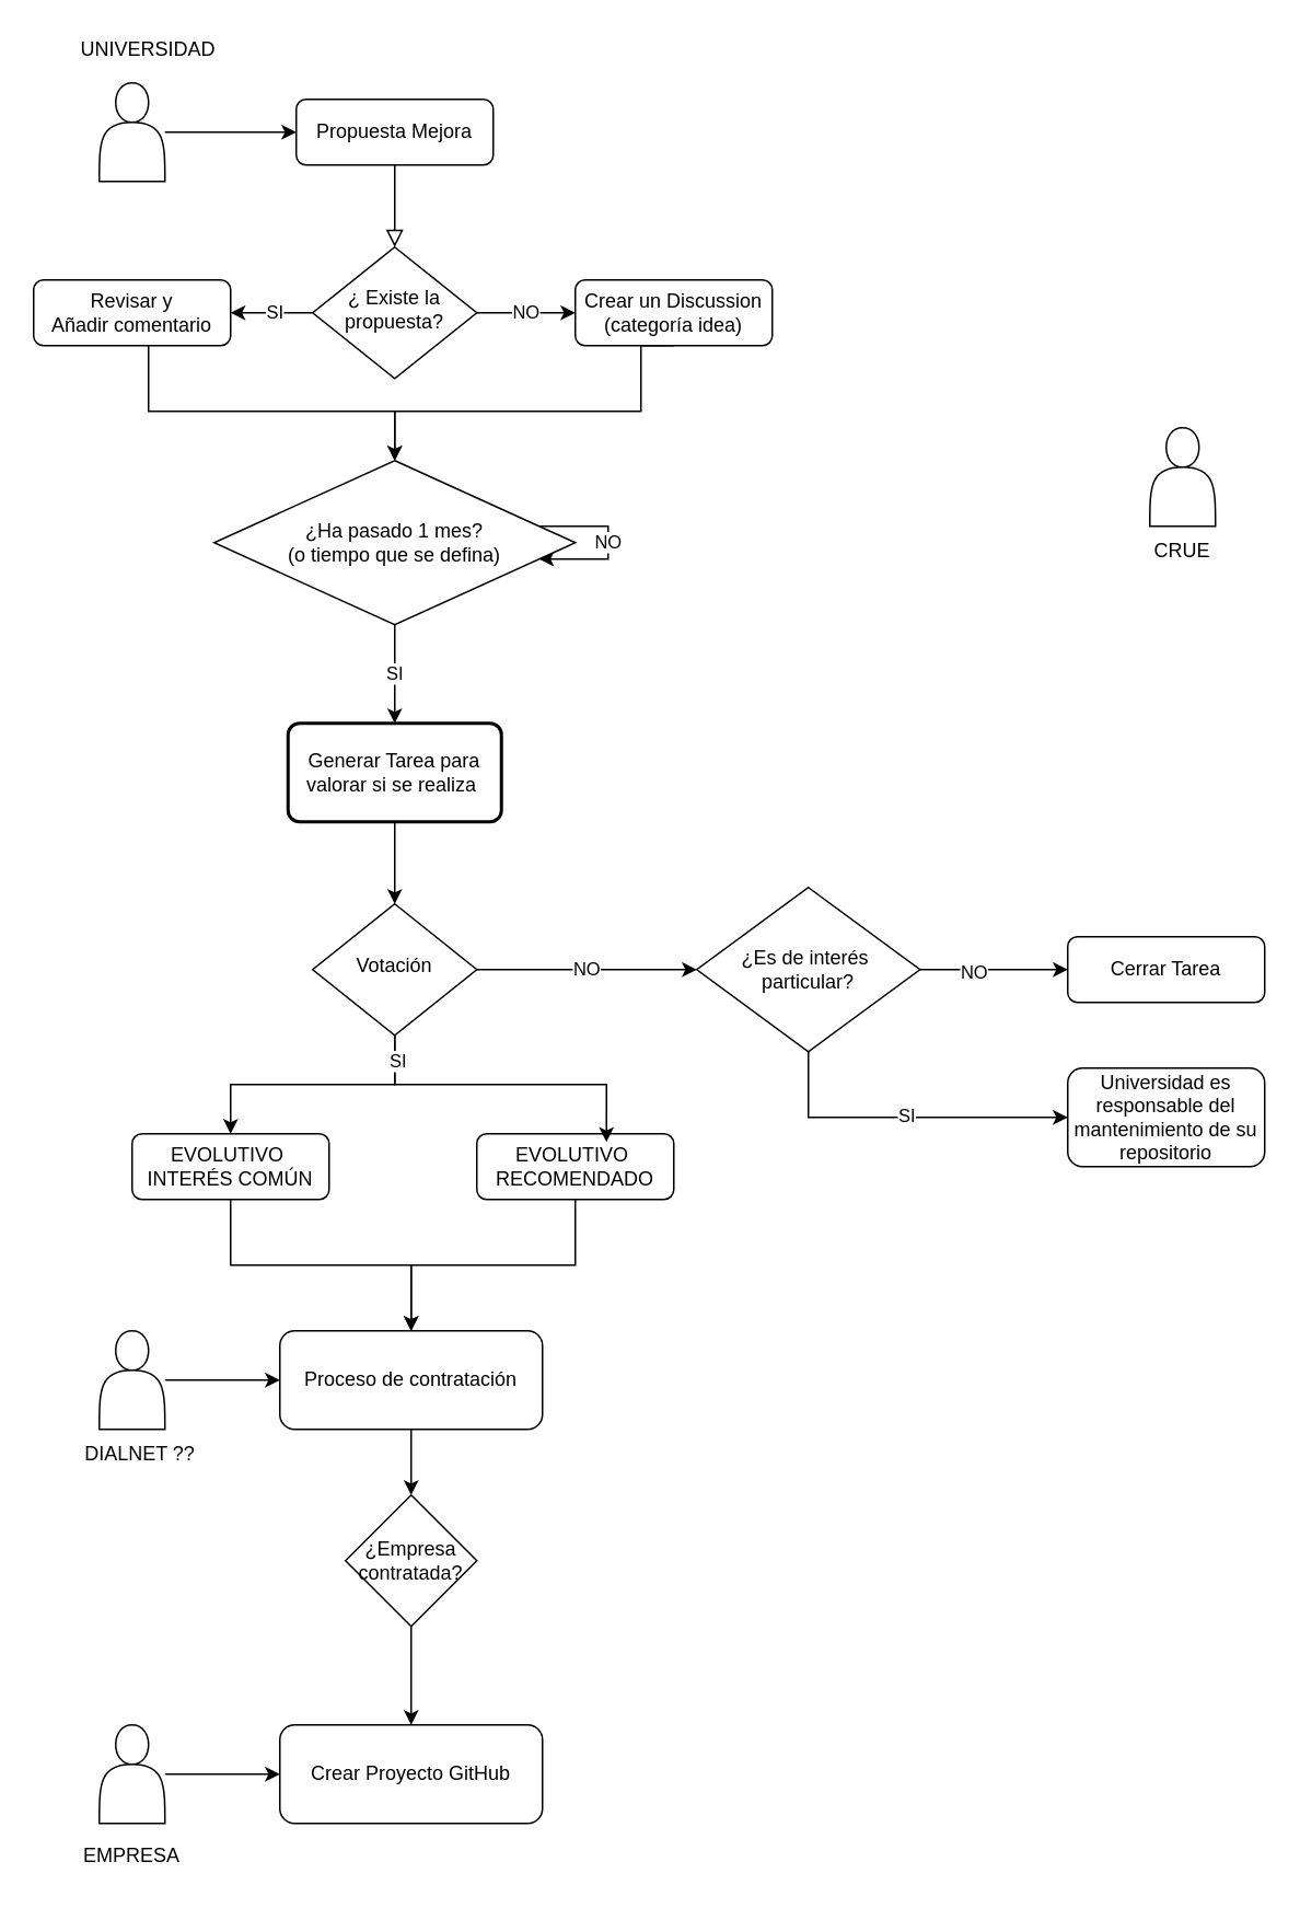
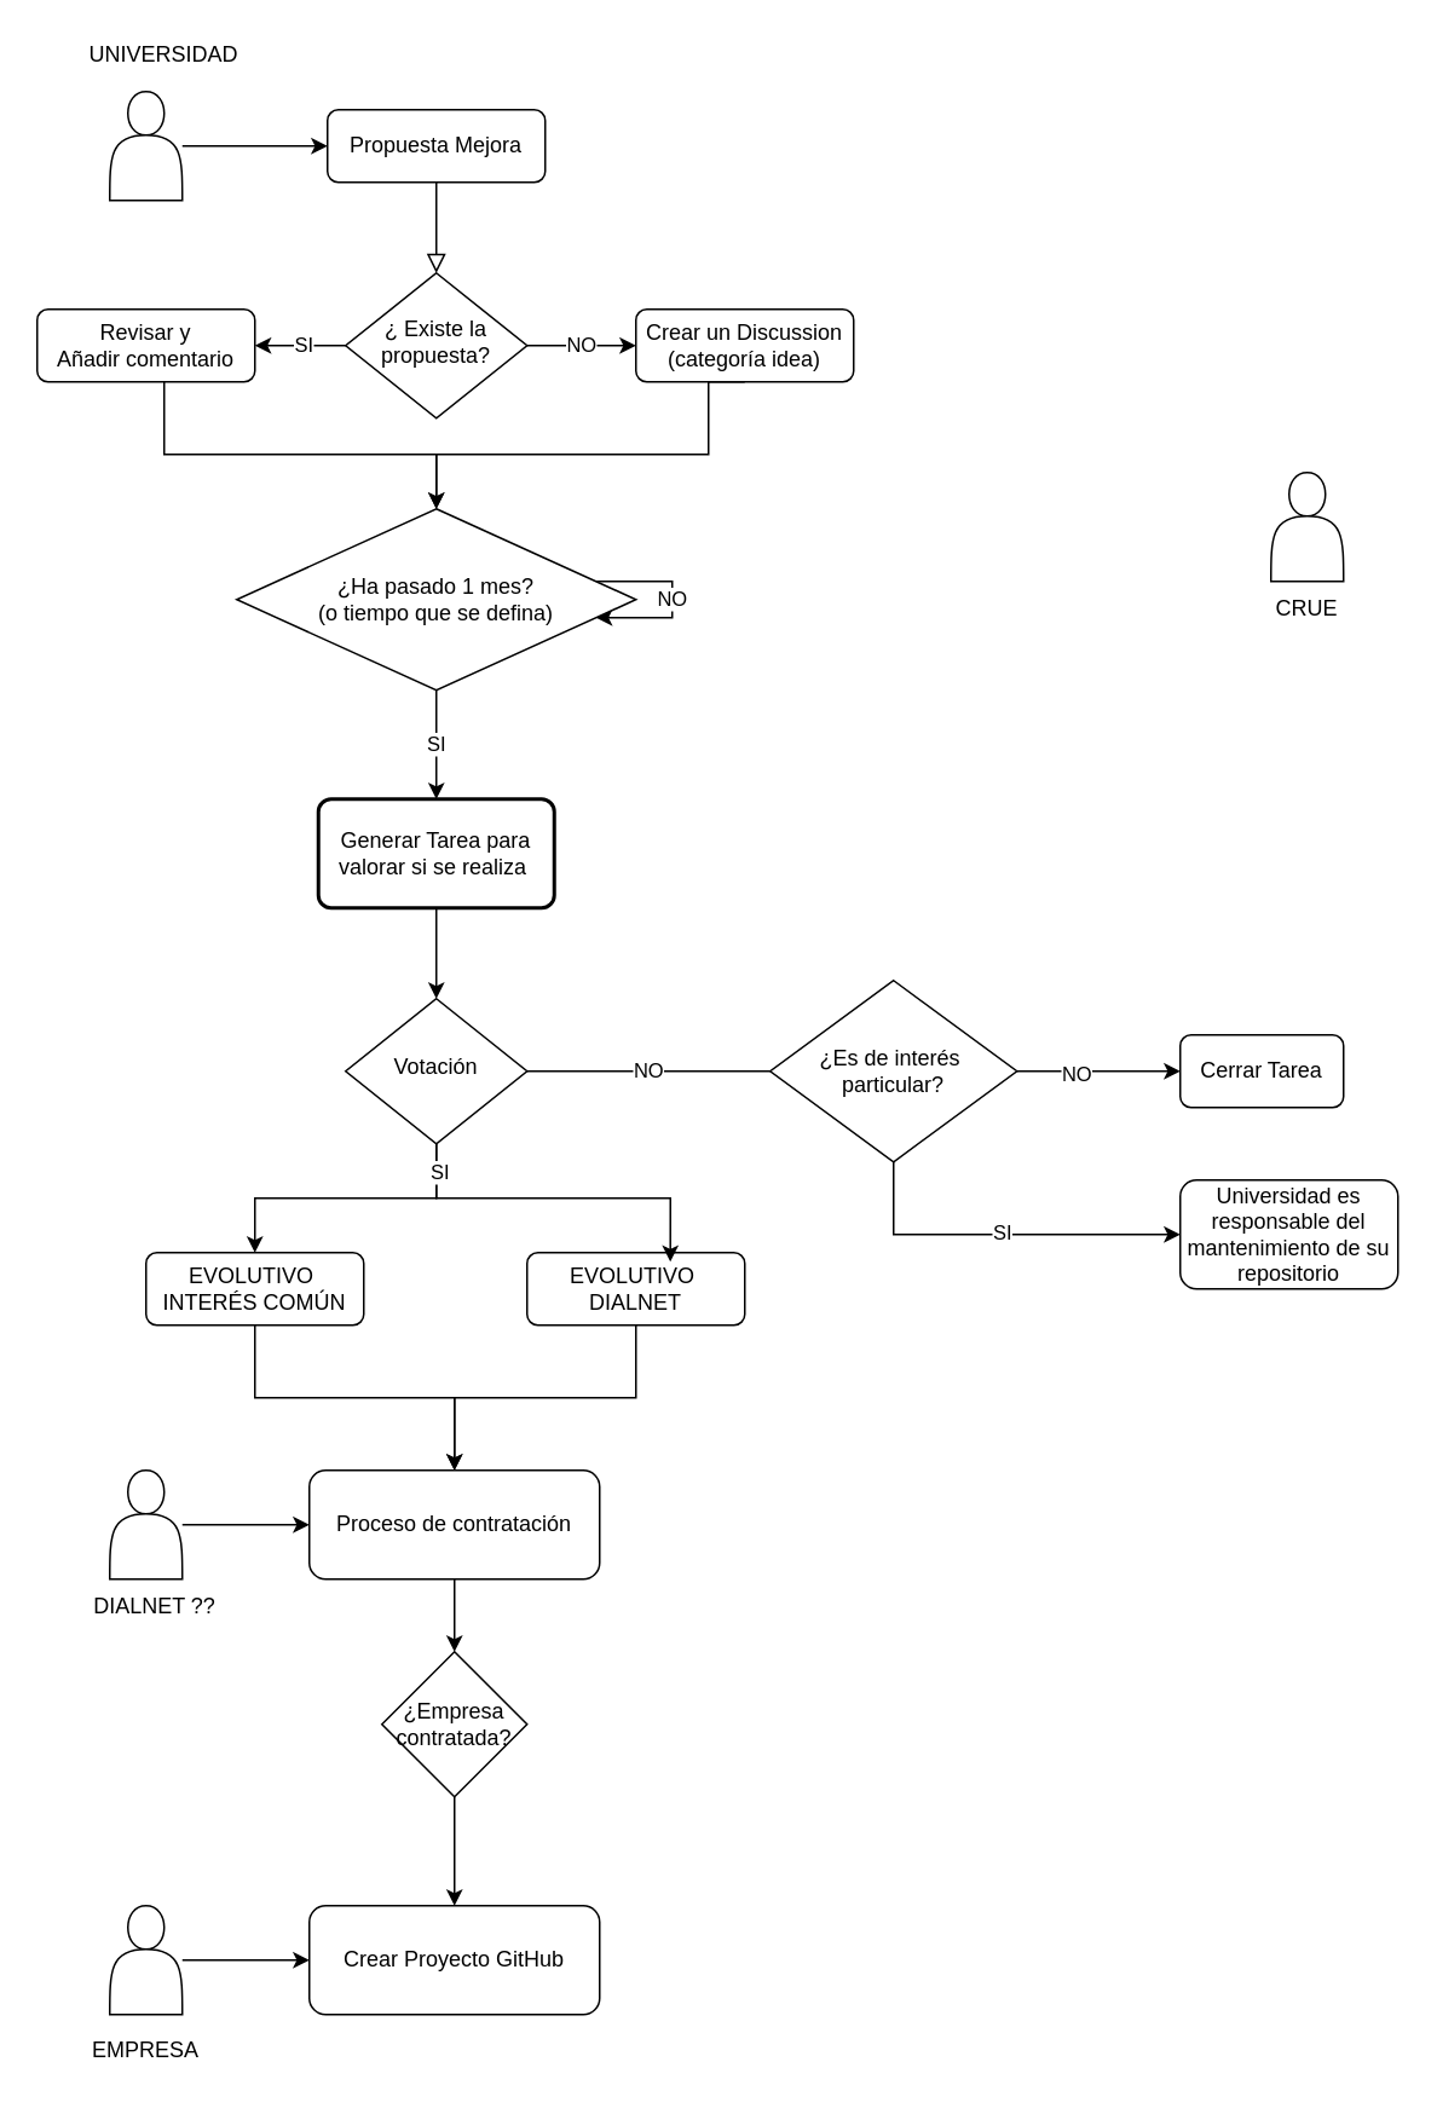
- <mxCell id="9" value="NO" style="edgeStyle=orthogonalEdgeStyle;rounded=0;orthogonalLoop=1;jettySize=auto;html=1;" edge="1" parent="1" source="11" target="34"><mxGeometry relative="1" as="geometry"><mxPoint x="370" y="590" as="targetPoint" /></mxGeometry></mxCell>
+ <mxCell id="9" value="NO" style="edgeStyle=orthogonalEdgeStyle;rounded=0;orthogonalLoop=1;jettySize=auto;html=1;endArrow=none;" edge="1" parent="1" source="11" target="34"><mxGeometry relative="1" as="geometry"><mxPoint x="370" y="590" as="targetPoint" /></mxGeometry></mxCell>
- <mxCell id="14" value="Cerrar Tarea" style="rounded=1;whiteSpace=wrap;html=1;fontSize=12;glass=0;strokeWidth=1;shadow=0;" parent="1" vertex="1"><mxGeometry x="650" y="570" width="120" height="40" as="geometry" /></mxCell>
+ <mxCell id="14" value="Cerrar Tarea" style="rounded=1;whiteSpace=wrap;html=1;fontSize=12;glass=0;strokeWidth=1;shadow=0;" parent="1" vertex="1"><mxGeometry x="650" y="570" width="90" height="40" as="geometry" /></mxCell>
- <mxCell id="27" value="EVOLUTIVO&amp;nbsp;&lt;div&gt;RECOMENDADO&lt;/div&gt;" style="rounded=1;whiteSpace=wrap;html=1;fontSize=12;glass=0;strokeWidth=1;shadow=0;" vertex="1" parent="1"><mxGeometry x="290" y="690" width="120" height="40" as="geometry" /></mxCell>
+ <mxCell id="27" value="EVOLUTIVO&amp;nbsp;&lt;div&gt;DIALNET&lt;/div&gt;" style="rounded=1;whiteSpace=wrap;html=1;fontSize=12;glass=0;strokeWidth=1;shadow=0;" vertex="1" parent="1"><mxGeometry x="290" y="690" width="120" height="40" as="geometry" /></mxCell>
